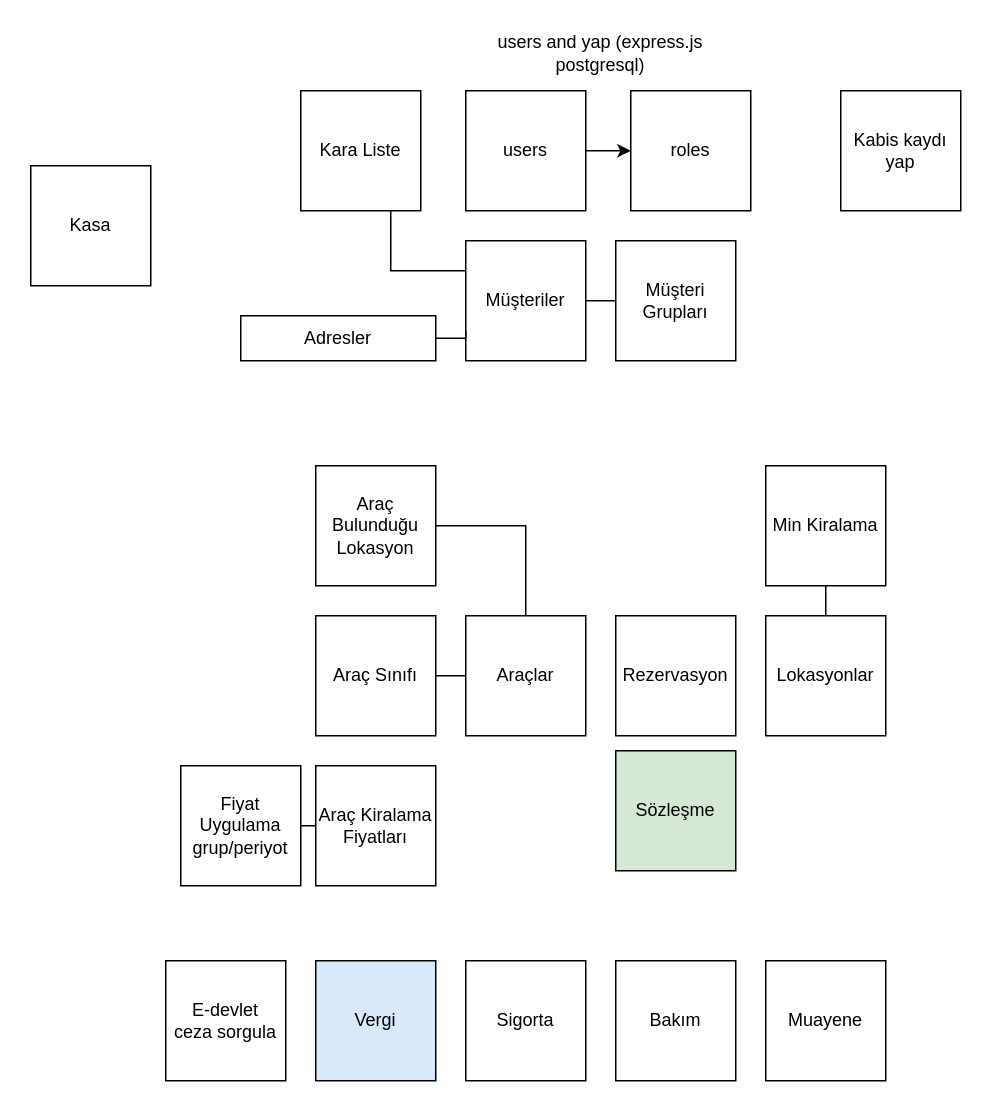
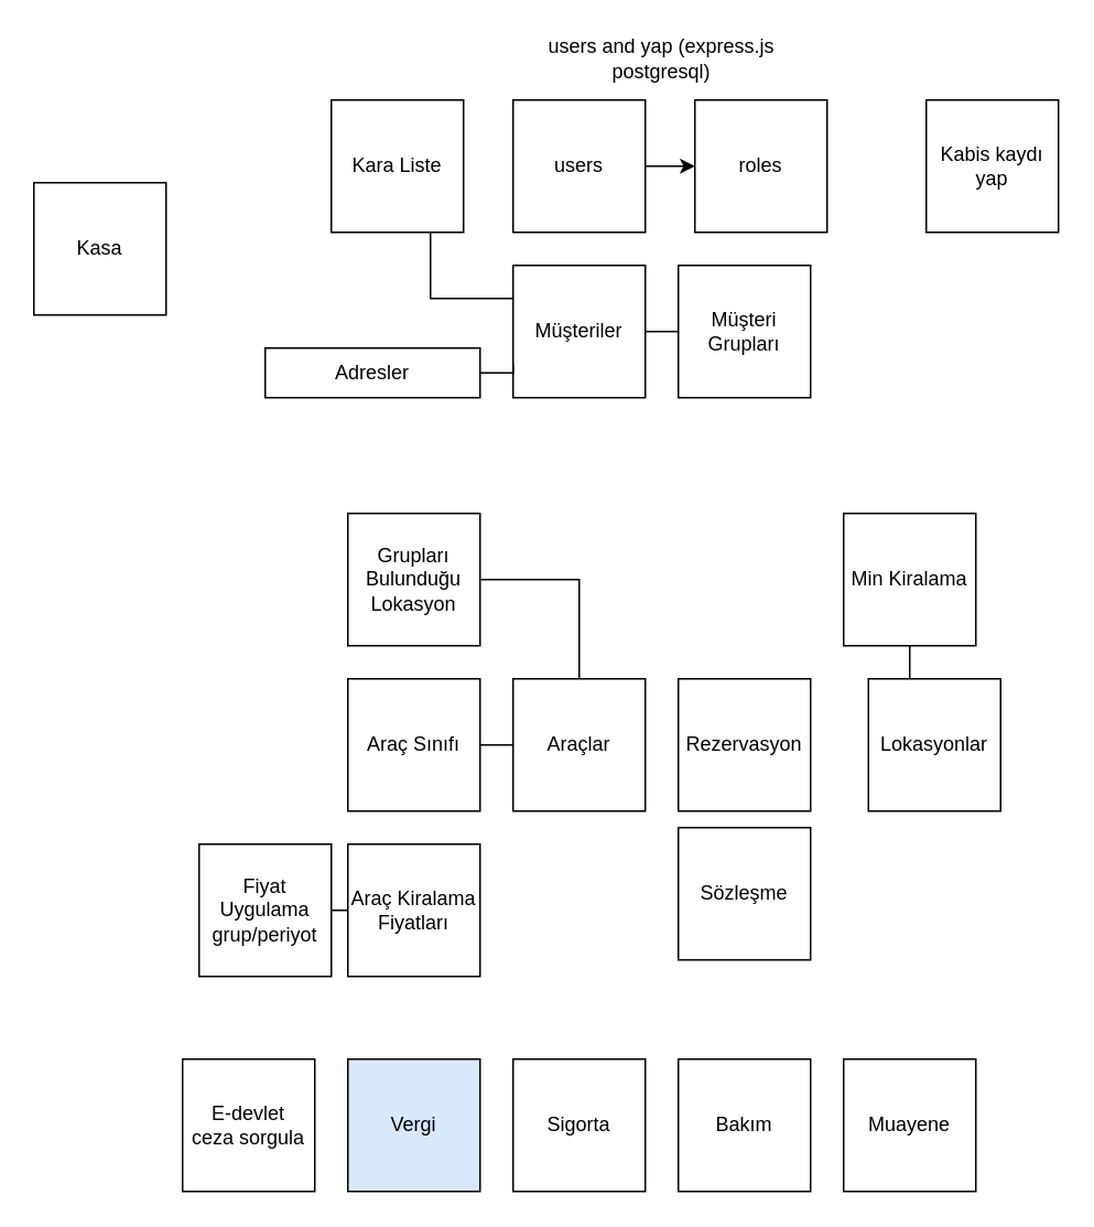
- <mxCell id="8" value="Araç Bulunduğu Lokasyon" style="whiteSpace=wrap;html=1;aspect=fixed;" vertex="1" parent="1"><mxGeometry x="210" y="310" width="80" height="80" as="geometry" /></mxCell>
+ <mxCell id="8" value="Grupları Bulunduğu Lokasyon" style="whiteSpace=wrap;html=1;aspect=fixed;" vertex="1" parent="1"><mxGeometry x="210" y="310" width="80" height="80" as="geometry" /></mxCell>
- <mxCell id="29" value="Lokasyonlar" style="whiteSpace=wrap;html=1;aspect=fixed;" vertex="1" parent="1"><mxGeometry x="510" y="410" width="80" height="80" as="geometry" /></mxCell>
+ <mxCell id="29" value="Lokasyonlar" style="whiteSpace=wrap;html=1;aspect=fixed;" vertex="1" parent="1"><mxGeometry x="525" y="410" width="80" height="80" as="geometry" /></mxCell>
- <mxCell id="20" value="Sözleşme" style="whiteSpace=wrap;html=1;aspect=fixed;fillColor=#d5e8d4;" vertex="1" parent="1"><mxGeometry x="410" y="500" width="80" height="80" as="geometry" /></mxCell>
+ <mxCell id="20" value="Sözleşme" style="whiteSpace=wrap;html=1;aspect=fixed;" vertex="1" parent="1"><mxGeometry x="410" y="500" width="80" height="80" as="geometry" /></mxCell>
